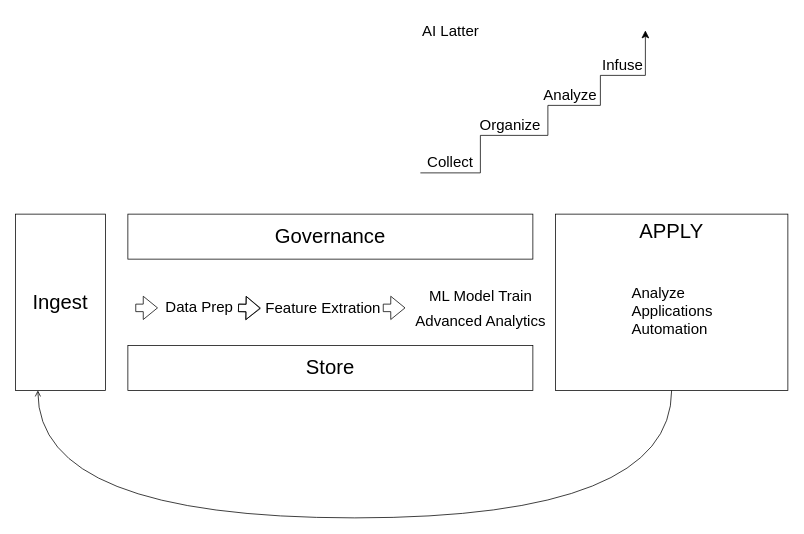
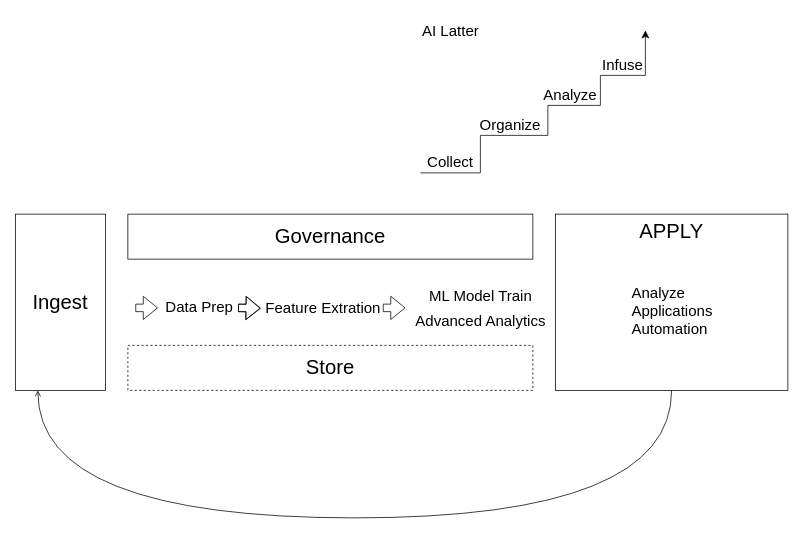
- <mxCell id="3" value="Store" style="rounded=0;whiteSpace=wrap;html=1;fontSize=27;fillColor=none;" parent="1" vertex="1"><mxGeometry x="170" y="460" width="540" height="60" as="geometry" /></mxCell>
+ <mxCell id="3" value="Store" style="rounded=0;whiteSpace=wrap;html=1;fontSize=27;fillColor=none;dashed=1;" parent="1" vertex="1"><mxGeometry x="170" y="460" width="540" height="60" as="geometry" /></mxCell>
